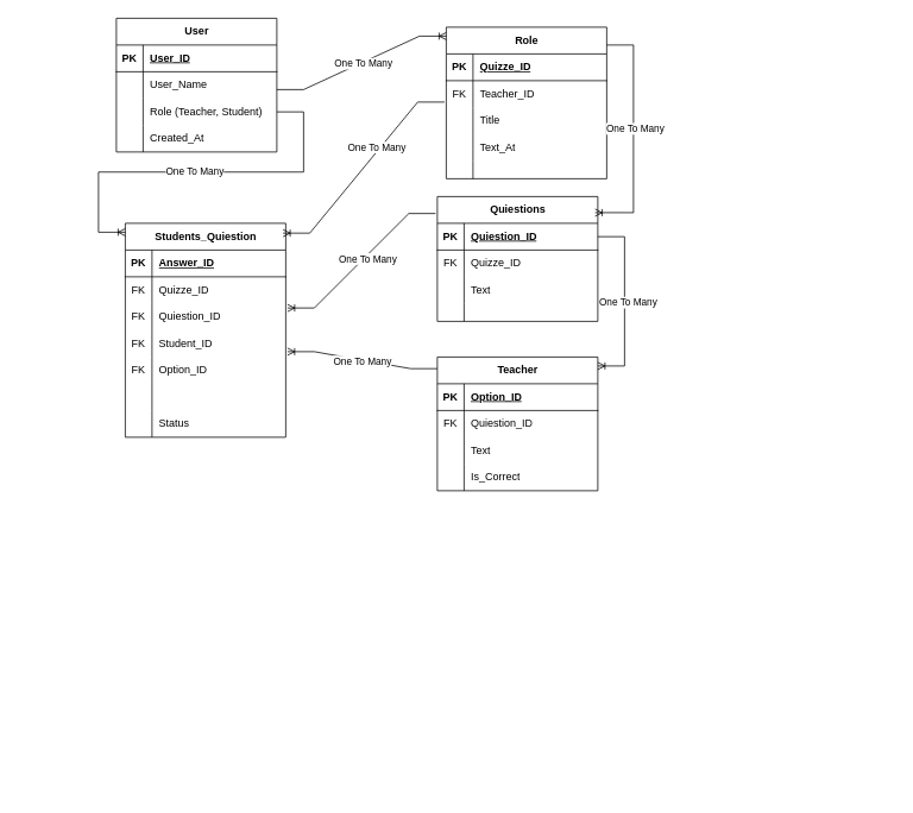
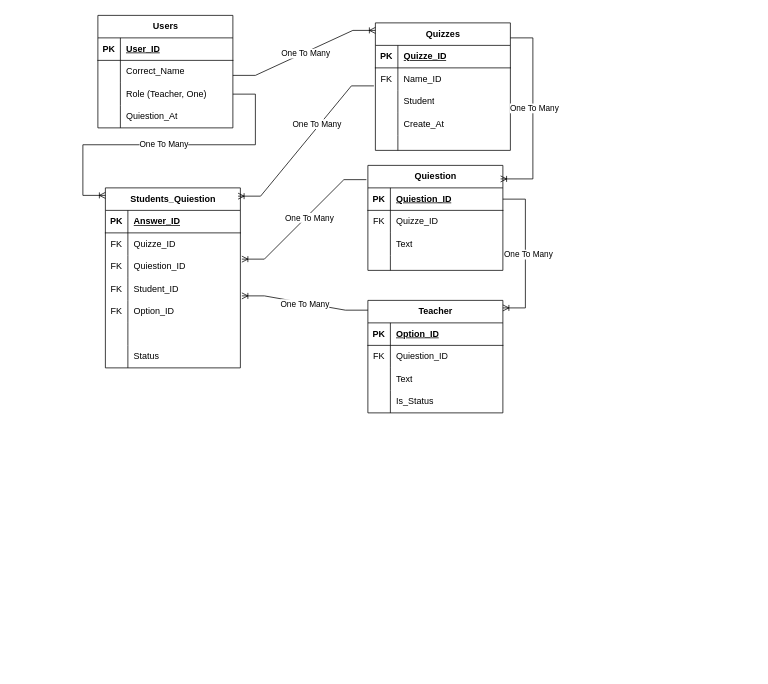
- <mxCell id="2" value="User" style="shape=table;startSize=30;container=1;collapsible=1;childLayout=tableLayout;fixedRows=1;rowLines=0;fontStyle=1;align=center;resizeLast=1;html=1;" parent="1" vertex="1"><mxGeometry x="130" y="20" width="180" height="150" as="geometry" /></mxCell>
+ <mxCell id="2" value="Users" style="shape=table;startSize=30;container=1;collapsible=1;childLayout=tableLayout;fixedRows=1;rowLines=0;fontStyle=1;align=center;resizeLast=1;html=1;" parent="1" vertex="1"><mxGeometry x="130" y="20" width="180" height="150" as="geometry" /></mxCell>
- <mxCell id="15" value="Role" style="shape=table;startSize=30;container=1;collapsible=1;childLayout=tableLayout;fixedRows=1;rowLines=0;fontStyle=1;align=center;resizeLast=1;html=1;" parent="1" vertex="1"><mxGeometry x="500" y="30" width="180" height="170" as="geometry" /></mxCell>
+ <mxCell id="15" value="Quizzes" style="shape=table;startSize=30;container=1;collapsible=1;childLayout=tableLayout;fixedRows=1;rowLines=0;fontStyle=1;align=center;resizeLast=1;html=1;" parent="1" vertex="1"><mxGeometry x="500" y="30" width="180" height="170" as="geometry" /></mxCell>
- <mxCell id="8" value="User_Name" style="shape=partialRectangle;connectable=0;fillColor=none;top=0;left=0;bottom=0;right=0;align=left;spacingLeft=6;overflow=hidden;whiteSpace=wrap;html=1;" parent="6" vertex="1"><mxGeometry x="30" width="150" height="30" as="geometry"><mxRectangle width="150" height="30" as="alternateBounds" /></mxGeometry></mxCell>
+ <mxCell id="8" value="Correct_Name" style="shape=partialRectangle;connectable=0;fillColor=none;top=0;left=0;bottom=0;right=0;align=left;spacingLeft=6;overflow=hidden;whiteSpace=wrap;html=1;" parent="6" vertex="1"><mxGeometry x="30" width="150" height="30" as="geometry"><mxRectangle width="150" height="30" as="alternateBounds" /></mxGeometry></mxCell>
- <mxCell id="21" value="Teacher_ID" style="shape=partialRectangle;connectable=0;fillColor=none;top=0;left=0;bottom=0;right=0;align=left;spacingLeft=6;overflow=hidden;whiteSpace=wrap;html=1;" parent="19" vertex="1"><mxGeometry x="30" width="150" height="30" as="geometry"><mxRectangle width="150" height="30" as="alternateBounds" /></mxGeometry></mxCell>
+ <mxCell id="21" value="Name_ID" style="shape=partialRectangle;connectable=0;fillColor=none;top=0;left=0;bottom=0;right=0;align=left;spacingLeft=6;overflow=hidden;whiteSpace=wrap;html=1;" parent="19" vertex="1"><mxGeometry x="30" width="150" height="30" as="geometry"><mxRectangle width="150" height="30" as="alternateBounds" /></mxGeometry></mxCell>
- <mxCell id="11" value="Role (Teacher, Student)" style="shape=partialRectangle;connectable=0;fillColor=none;top=0;left=0;bottom=0;right=0;align=left;spacingLeft=6;overflow=hidden;whiteSpace=wrap;html=1;" parent="9" vertex="1"><mxGeometry x="30" width="150" height="30" as="geometry"><mxRectangle width="150" height="30" as="alternateBounds" /></mxGeometry></mxCell>
+ <mxCell id="11" value="Role (Teacher, One)" style="shape=partialRectangle;connectable=0;fillColor=none;top=0;left=0;bottom=0;right=0;align=left;spacingLeft=6;overflow=hidden;whiteSpace=wrap;html=1;" parent="9" vertex="1"><mxGeometry x="30" width="150" height="30" as="geometry"><mxRectangle width="150" height="30" as="alternateBounds" /></mxGeometry></mxCell>
- <mxCell id="24" value="Title" style="shape=partialRectangle;connectable=0;fillColor=none;top=0;left=0;bottom=0;right=0;align=left;spacingLeft=6;overflow=hidden;whiteSpace=wrap;html=1;" parent="22" vertex="1"><mxGeometry x="30" width="150" height="30" as="geometry"><mxRectangle width="150" height="30" as="alternateBounds" /></mxGeometry></mxCell>
+ <mxCell id="24" value="Student" style="shape=partialRectangle;connectable=0;fillColor=none;top=0;left=0;bottom=0;right=0;align=left;spacingLeft=6;overflow=hidden;whiteSpace=wrap;html=1;" parent="22" vertex="1"><mxGeometry x="30" width="150" height="30" as="geometry"><mxRectangle width="150" height="30" as="alternateBounds" /></mxGeometry></mxCell>
- <mxCell id="14" value="Created_At" style="shape=partialRectangle;connectable=0;fillColor=none;top=0;left=0;bottom=0;right=0;align=left;spacingLeft=6;overflow=hidden;whiteSpace=wrap;html=1;" parent="12" vertex="1"><mxGeometry x="30" width="150" height="30" as="geometry"><mxRectangle width="150" height="30" as="alternateBounds" /></mxGeometry></mxCell>
+ <mxCell id="14" value="Quiestion_At" style="shape=partialRectangle;connectable=0;fillColor=none;top=0;left=0;bottom=0;right=0;align=left;spacingLeft=6;overflow=hidden;whiteSpace=wrap;html=1;" parent="12" vertex="1"><mxGeometry x="30" width="150" height="30" as="geometry"><mxRectangle width="150" height="30" as="alternateBounds" /></mxGeometry></mxCell>
- <mxCell id="27" value="Text_At" style="shape=partialRectangle;connectable=0;fillColor=none;top=0;left=0;bottom=0;right=0;align=left;spacingLeft=6;overflow=hidden;whiteSpace=wrap;html=1;" parent="25" vertex="1"><mxGeometry x="30" width="150" height="30" as="geometry"><mxRectangle width="150" height="30" as="alternateBounds" /></mxGeometry></mxCell>
+ <mxCell id="27" value="Create_At" style="shape=partialRectangle;connectable=0;fillColor=none;top=0;left=0;bottom=0;right=0;align=left;spacingLeft=6;overflow=hidden;whiteSpace=wrap;html=1;" parent="25" vertex="1"><mxGeometry x="30" width="150" height="30" as="geometry"><mxRectangle width="150" height="30" as="alternateBounds" /></mxGeometry></mxCell>
- <mxCell id="31" value="Quiestions" style="shape=table;startSize=30;container=1;collapsible=1;childLayout=tableLayout;fixedRows=1;rowLines=0;fontStyle=1;align=center;resizeLast=1;html=1;" parent="1" vertex="1"><mxGeometry x="490" y="220" width="180" height="140" as="geometry" /></mxCell>
+ <mxCell id="31" value="Quiestion" style="shape=table;startSize=30;container=1;collapsible=1;childLayout=tableLayout;fixedRows=1;rowLines=0;fontStyle=1;align=center;resizeLast=1;html=1;" parent="1" vertex="1"><mxGeometry x="490" y="220" width="180" height="140" as="geometry" /></mxCell>
- <mxCell id="84" value="Is_Correct" style="shape=partialRectangle;connectable=0;fillColor=none;top=0;left=0;bottom=0;right=0;align=left;spacingLeft=6;overflow=hidden;whiteSpace=wrap;html=1;" parent="82" vertex="1"><mxGeometry x="30" width="150" height="30" as="geometry"><mxRectangle width="150" height="30" as="alternateBounds" /></mxGeometry></mxCell>
+ <mxCell id="84" value="Is_Status" style="shape=partialRectangle;connectable=0;fillColor=none;top=0;left=0;bottom=0;right=0;align=left;spacingLeft=6;overflow=hidden;whiteSpace=wrap;html=1;" parent="82" vertex="1"><mxGeometry x="30" width="150" height="30" as="geometry"><mxRectangle width="150" height="30" as="alternateBounds" /></mxGeometry></mxCell>
